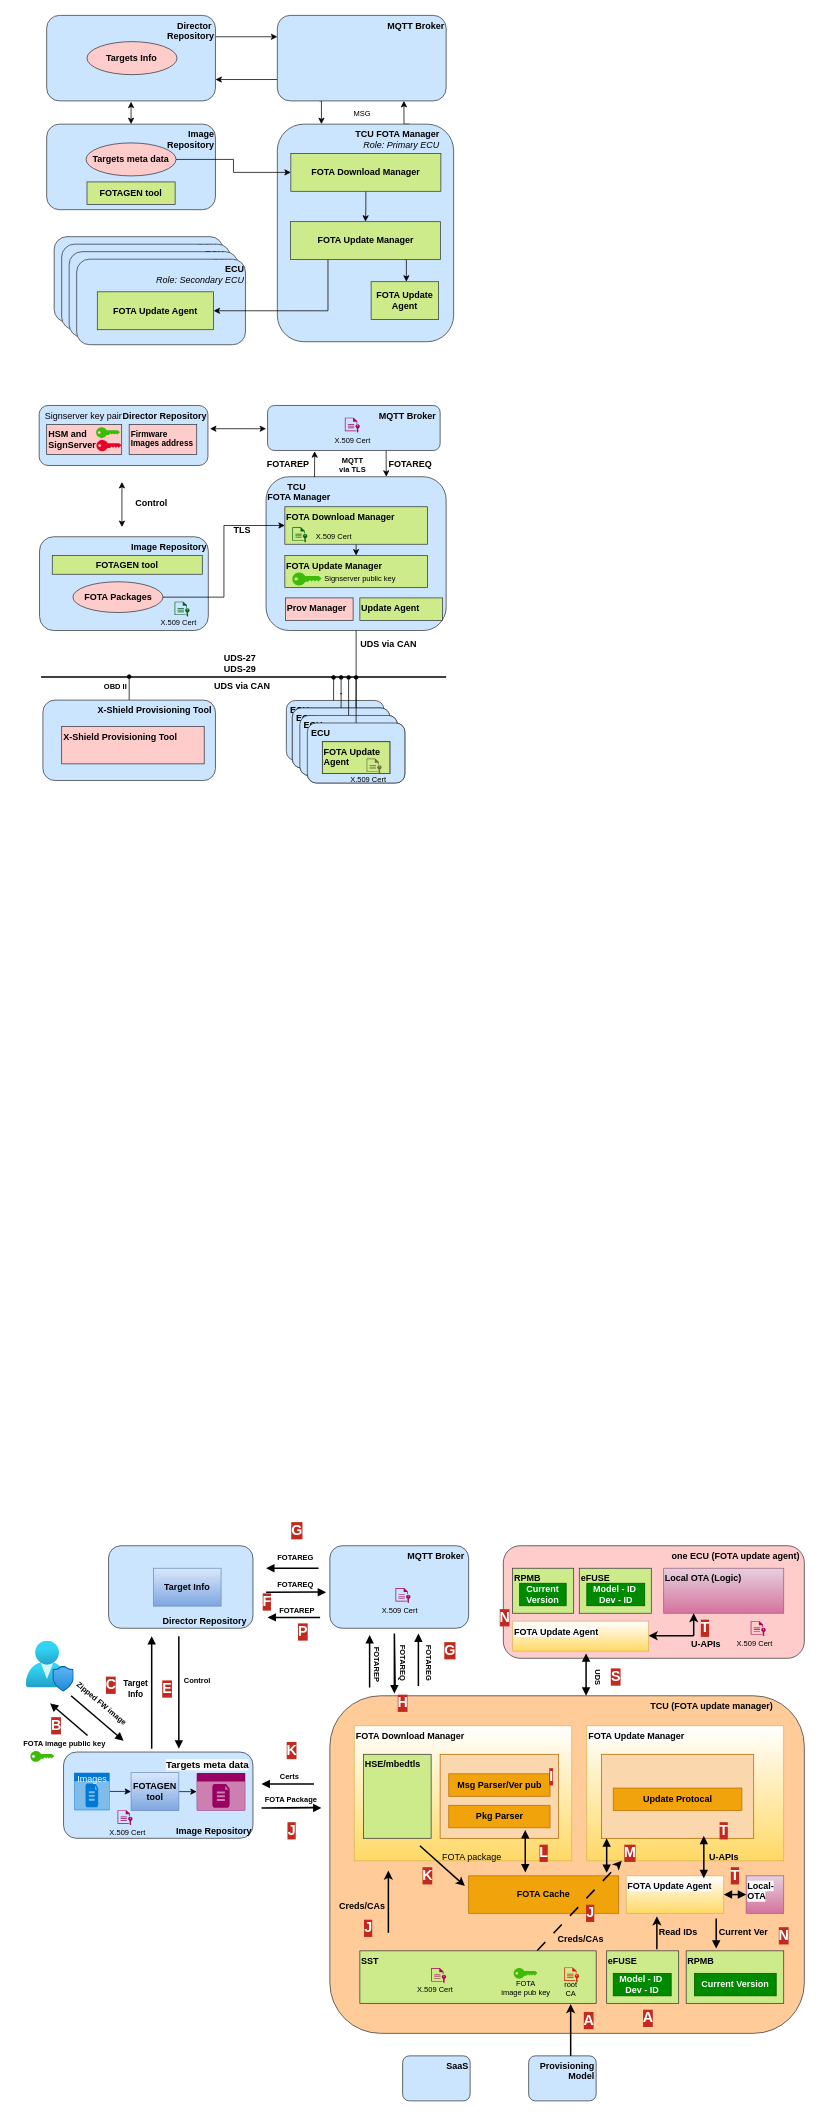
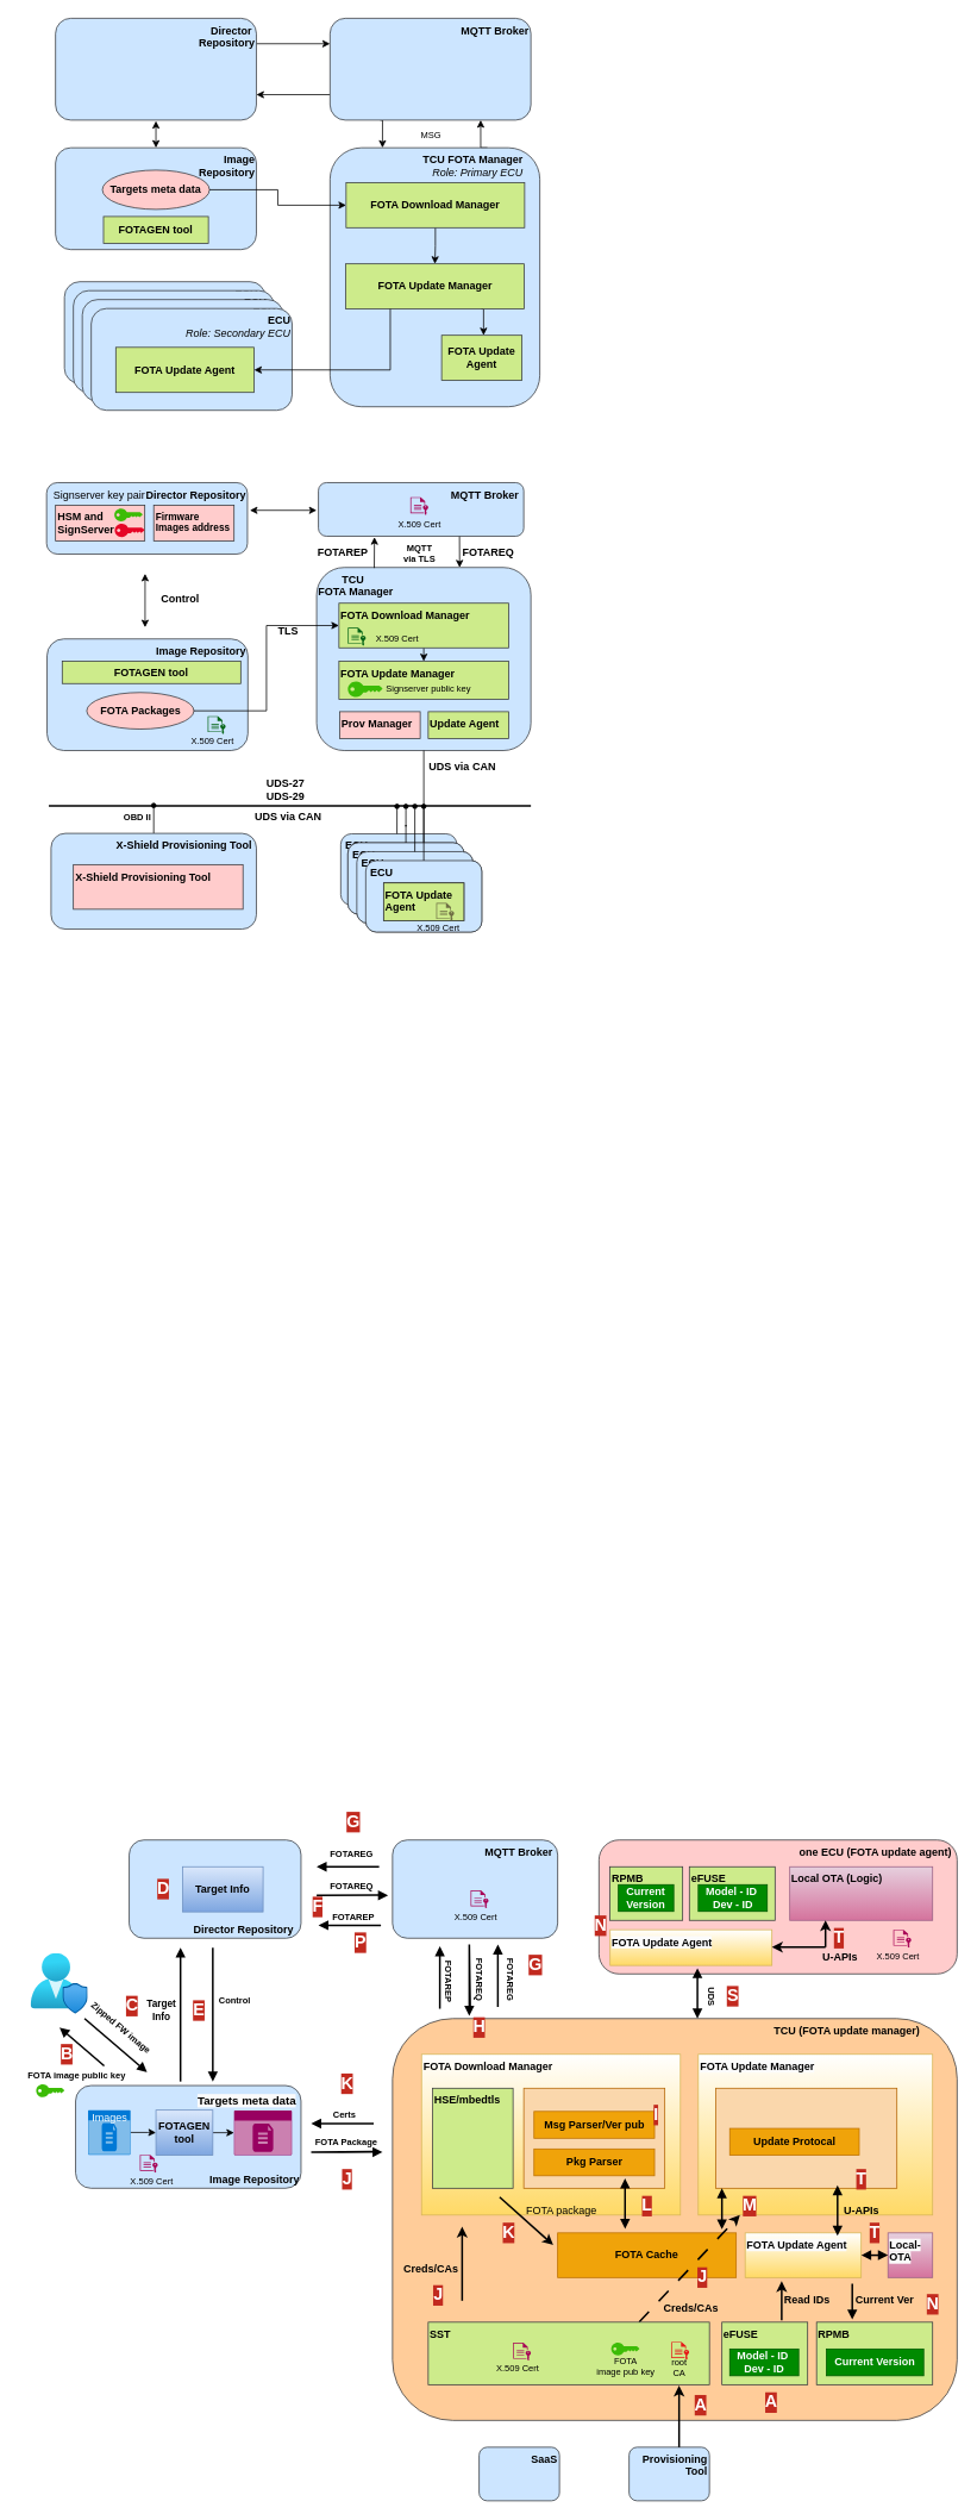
- <mxCell id="228" value="Targets Info" style="ellipse;whiteSpace=wrap;html=1;fontStyle=1;fillColor=#ffcccc;strokeColor=#36393d;" vertex="1" parent="1"><mxGeometry x="115.25" y="55" width="120" height="44" as="geometry" /></mxCell>
- <mxCell id="39" value="Update Agent" style="rounded=0;whiteSpace=wrap;html=1;fontStyle=1;verticalAlign=top;align=left;fillColor=#cdeb8b;strokeColor=#36393d;" vertex="1" parent="1"><mxGeometry x="479" y="796.5" width="110" height="30" as="geometry" /></mxCell>
+ <mxCell id="39" value="Update Agent" style="rounded=0;whiteSpace=wrap;html=1;fontStyle=1;verticalAlign=top;align=left;fillColor=#cdeb8b;strokeColor=#36393d;" vertex="1" parent="1"><mxGeometry x="479" y="796.5" width="90" height="30" as="geometry" /></mxCell>
+ <mxCell id="204" value="D" style="text;html=1;align=center;verticalAlign=middle;resizable=0;points=[];autosize=1;strokeColor=none;fillColor=none;fontSize=19;fontStyle=1;labelBackgroundColor=#C22A1F;fontColor=#ffffff;" vertex="1" parent="1"><mxGeometry x="161.5" y="2095" width="40" height="40" as="geometry" /></mxCell>
- <mxCell id="148" value="Update Protocal" style="rounded=0;whiteSpace=wrap;html=1;strokeColor=#BD7000;fontSize=12;fillColor=#f0a30a;fontStyle=1;fontColor=#000000;" vertex="1" parent="1"><mxGeometry x="816.75" y="2383" width="171.5" height="30" as="geometry" /></mxCell>
+ <mxCell id="148" value="Update Protocal" style="rounded=0;whiteSpace=wrap;html=1;strokeColor=#BD7000;fontSize=12;fillColor=#f0a30a;fontStyle=1;fontColor=#000000;" vertex="1" parent="1"><mxGeometry x="816.75" y="2383" width="145" height="30" as="geometry" /></mxCell>
- <mxCell id="144" value="Provisioning Model" style="rounded=1;whiteSpace=wrap;html=1;verticalAlign=top;fontStyle=1;align=right;fillColor=#cce5ff;strokeColor=#36393d;" vertex="1" parent="1"><mxGeometry x="704" y="2740" width="90" height="60" as="geometry" /></mxCell>
+ <mxCell id="144" value="Provisioning Tool" style="rounded=1;whiteSpace=wrap;html=1;verticalAlign=top;fontStyle=1;align=right;fillColor=#cce5ff;strokeColor=#36393d;" vertex="1" parent="1"><mxGeometry x="704" y="2740" width="90" height="60" as="geometry" /></mxCell>
